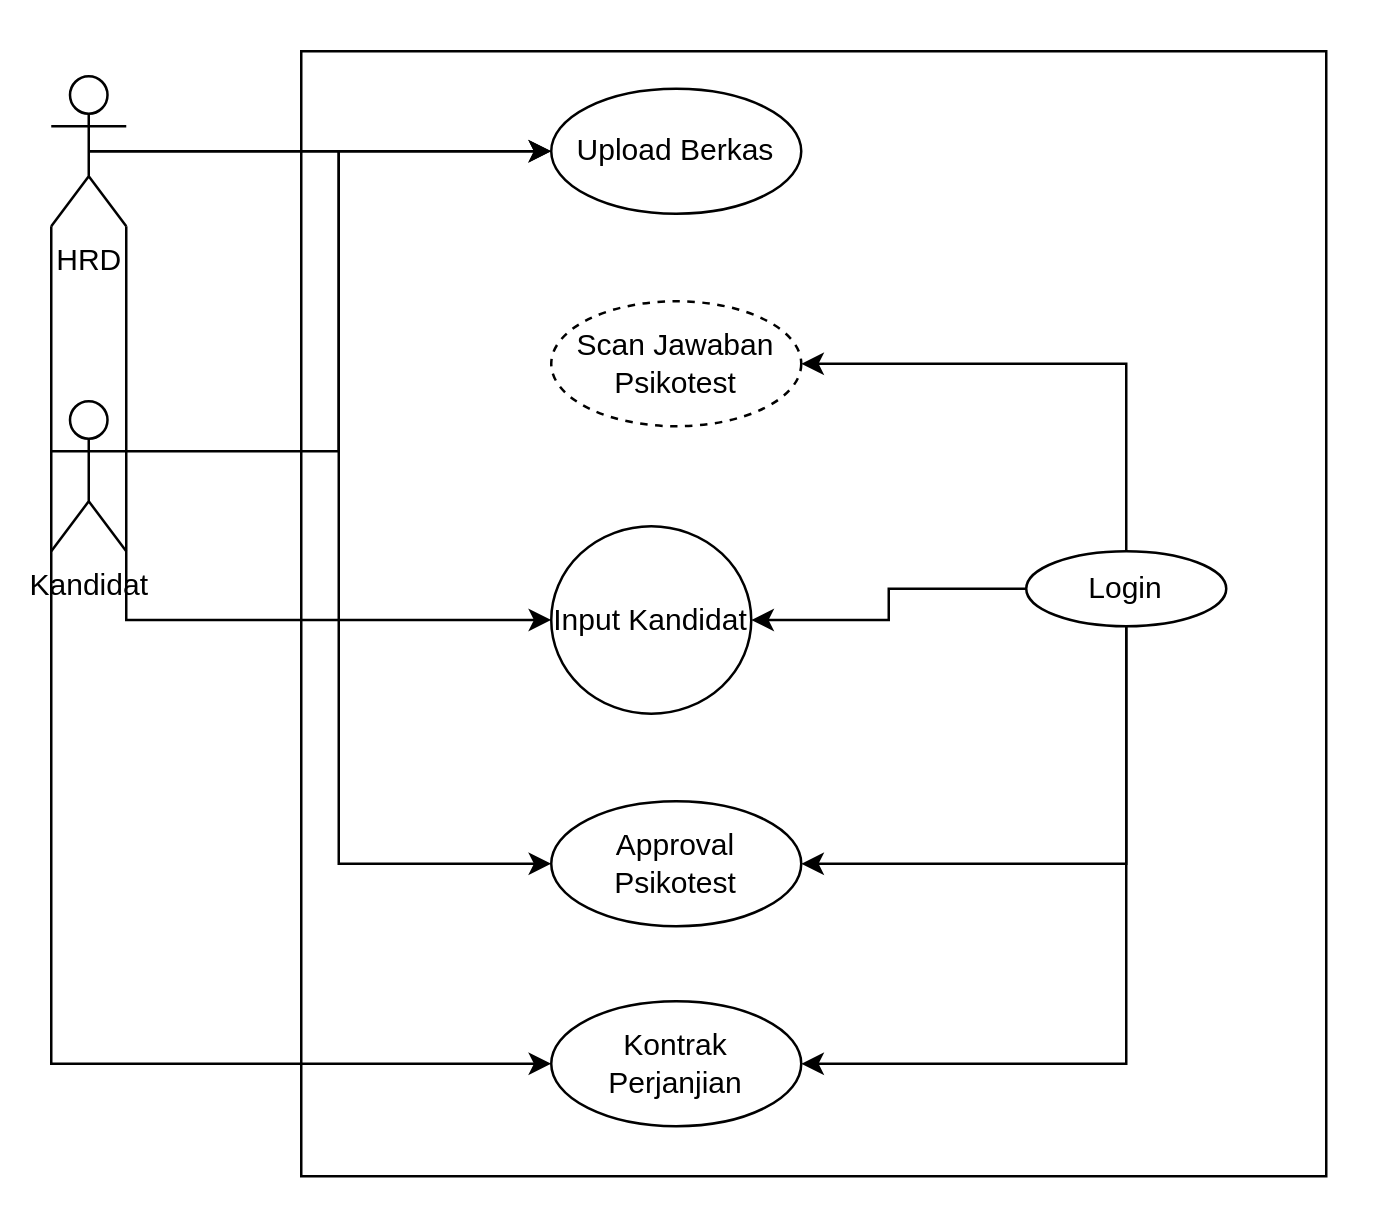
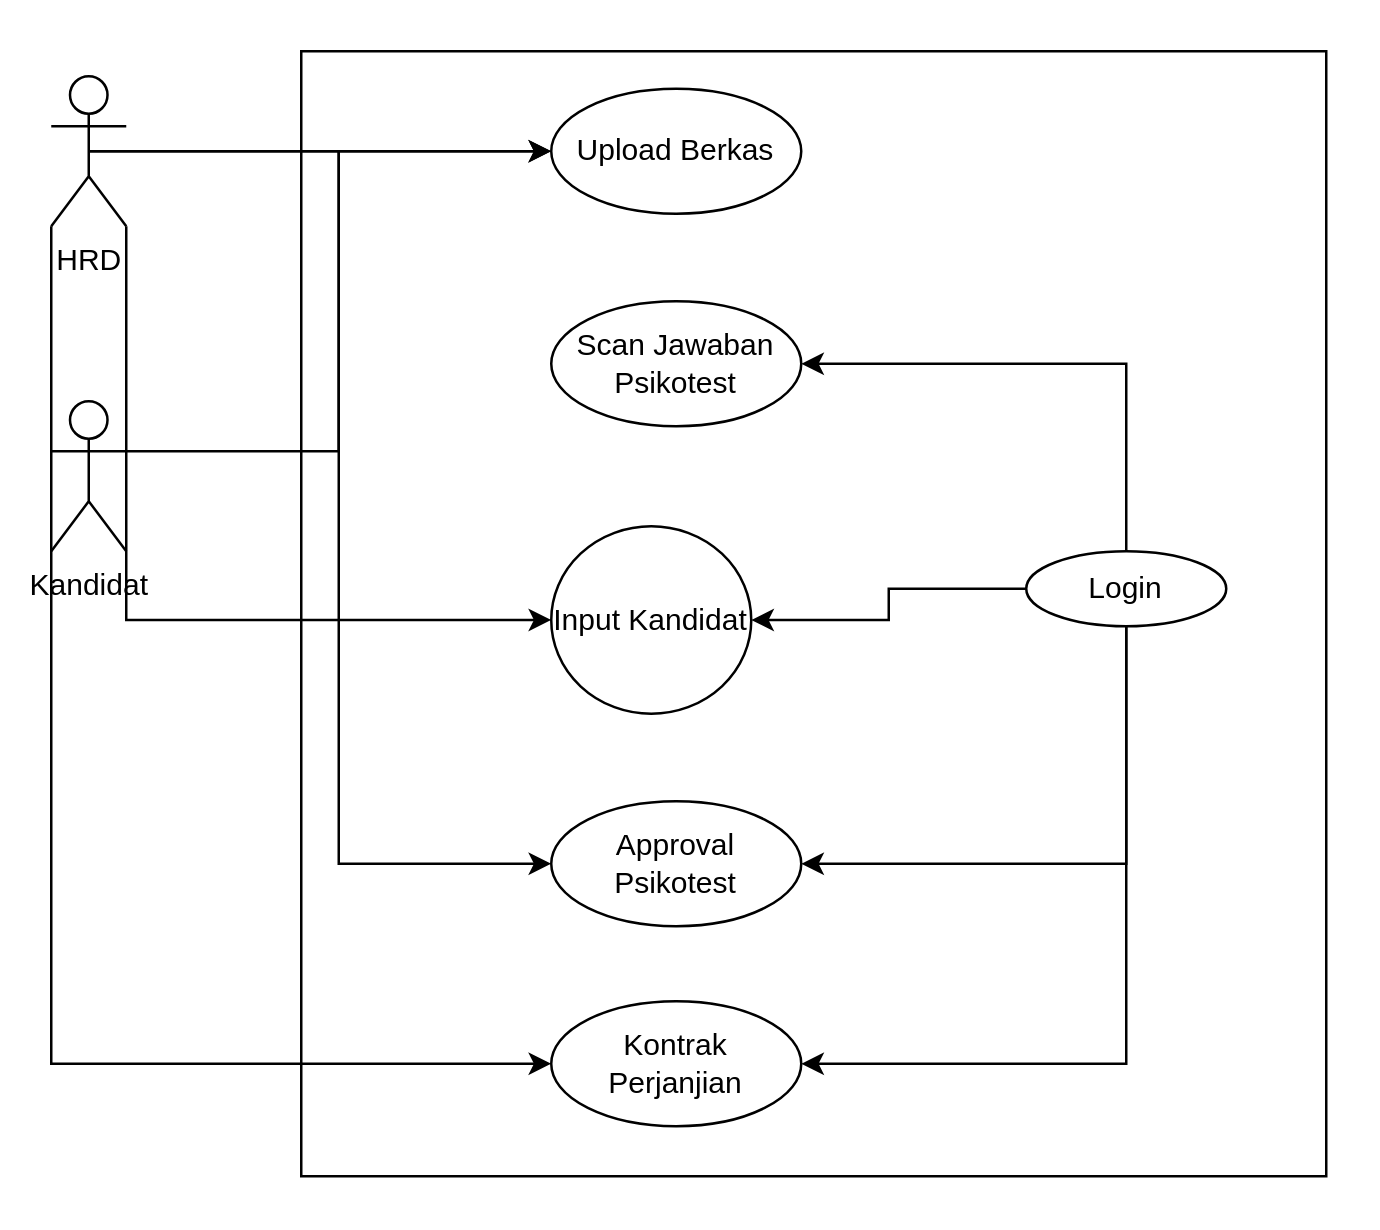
- <mxCell id="16" value="Scan Jawaban Psikotest" style="ellipse;whiteSpace=wrap;html=1;dashed=1;" vertex="1" parent="1"><mxGeometry x="220" y="120" width="100" height="50" as="geometry" /></mxCell>
+ <mxCell id="16" value="Scan Jawaban Psikotest" style="ellipse;whiteSpace=wrap;html=1;" vertex="1" parent="1"><mxGeometry x="220" y="120" width="100" height="50" as="geometry" /></mxCell>
